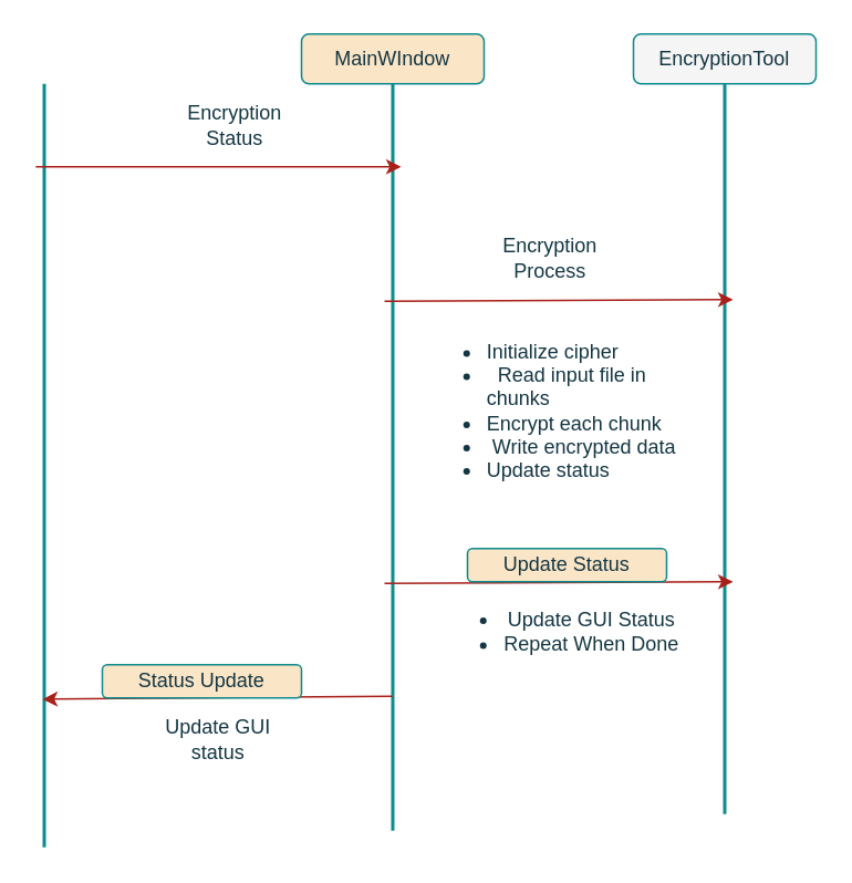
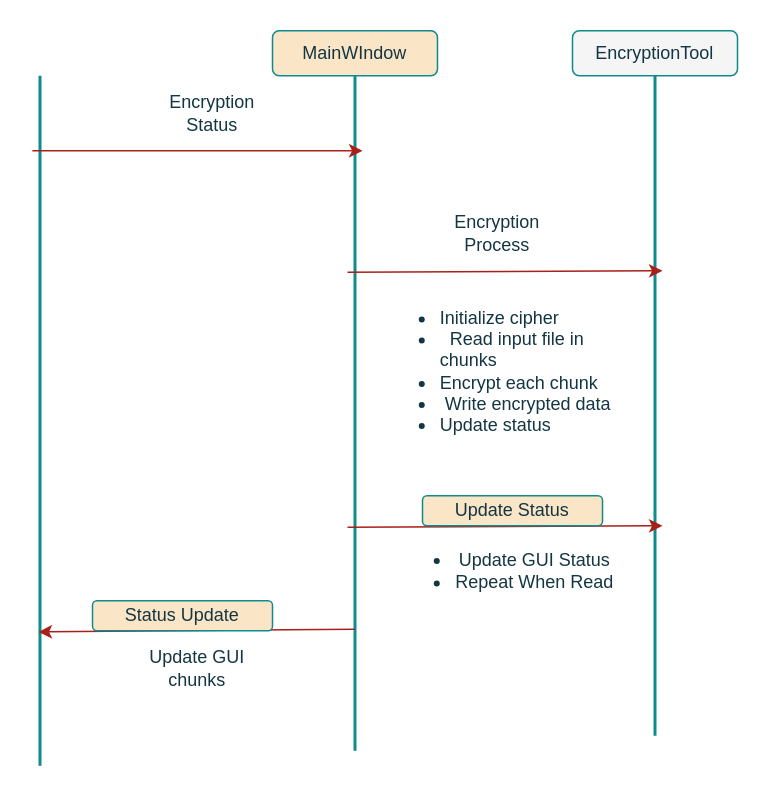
- <mxCell id="14" value="&lt;ul&gt;&lt;li&gt;Update GUI Status&lt;/li&gt;&lt;li&gt;Repeat When Done&lt;/li&gt;&lt;/ul&gt;" style="text;html=1;strokeColor=none;fillColor=none;align=center;verticalAlign=middle;whiteSpace=wrap;rounded=0;labelBackgroundColor=none;fontColor=#143642;" vertex="1" parent="1"><mxGeometry x="261" y="360" width="150" height="40" as="geometry" /></mxCell>
+ <mxCell id="14" value="&lt;ul&gt;&lt;li&gt;Update GUI Status&lt;/li&gt;&lt;li&gt;Repeat When Read&lt;/li&gt;&lt;/ul&gt;" style="text;html=1;strokeColor=none;fillColor=none;align=center;verticalAlign=middle;whiteSpace=wrap;rounded=0;labelBackgroundColor=none;fontColor=#143642;" vertex="1" parent="1"><mxGeometry x="261" y="360" width="150" height="40" as="geometry" /></mxCell>
- <mxCell id="17" value="Update GUI status" style="text;html=1;strokeColor=none;fillColor=none;align=center;verticalAlign=middle;whiteSpace=wrap;rounded=0;labelBackgroundColor=none;fontColor=#143642;" vertex="1" parent="1"><mxGeometry x="81" y="430" width="100" height="30" as="geometry" /></mxCell>
+ <mxCell id="17" value="Update GUI chunks" style="text;html=1;strokeColor=none;fillColor=none;align=center;verticalAlign=middle;whiteSpace=wrap;rounded=0;labelBackgroundColor=none;fontColor=#143642;" vertex="1" parent="1"><mxGeometry x="81" y="430" width="100" height="30" as="geometry" /></mxCell>
